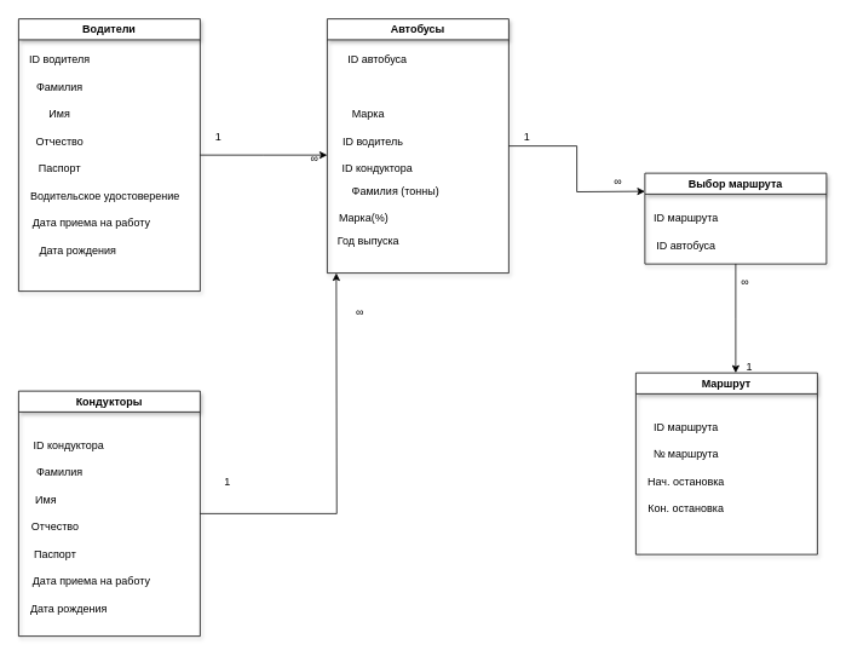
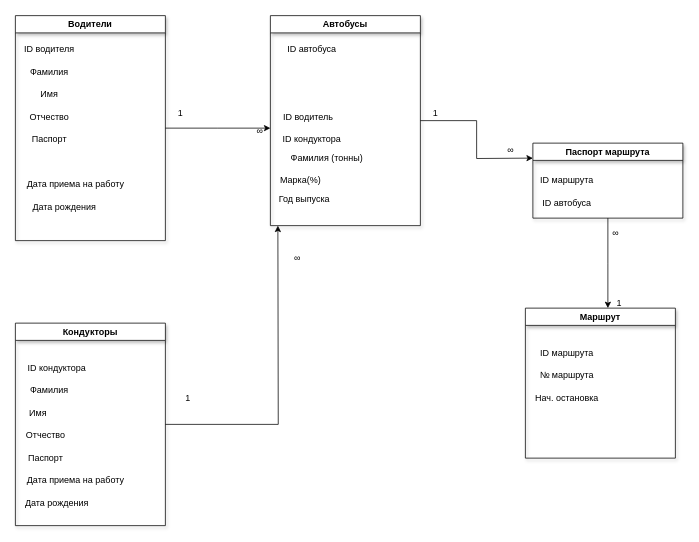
- <mxCell id="15" value="Марка" style="text;html=1;align=center;verticalAlign=middle;resizable=0;points=[];autosize=1;strokeColor=none;fillColor=none;" vertex="1" parent="13"><mxGeometry x="15" y="90" width="60" height="30" as="geometry" /></mxCell>
- <mxCell id="31" value="Выбор маршрута" style="swimlane;whiteSpace=wrap;html=1;shadow=1;" vertex="1" parent="1"><mxGeometry x="710" y="190" width="200" height="100" as="geometry" /></mxCell>
+ <mxCell id="31" value="Паспорт маршрута" style="swimlane;whiteSpace=wrap;html=1;shadow=1;" vertex="1" parent="1"><mxGeometry x="710" y="190" width="200" height="100" as="geometry" /></mxCell>
- <mxCell id="9" value="Водительское удостоверение" style="text;html=1;align=center;verticalAlign=middle;resizable=0;points=[];autosize=1;strokeColor=none;fillColor=none;" vertex="1" parent="3"><mxGeometry y="180" width="190" height="30" as="geometry" /></mxCell>
- <mxCell id="38" value="Кон. остановка" style="text;html=1;align=center;verticalAlign=middle;resizable=0;points=[];autosize=1;strokeColor=none;fillColor=none;" vertex="1" parent="34"><mxGeometry y="135" width="110" height="30" as="geometry" /></mxCell>
